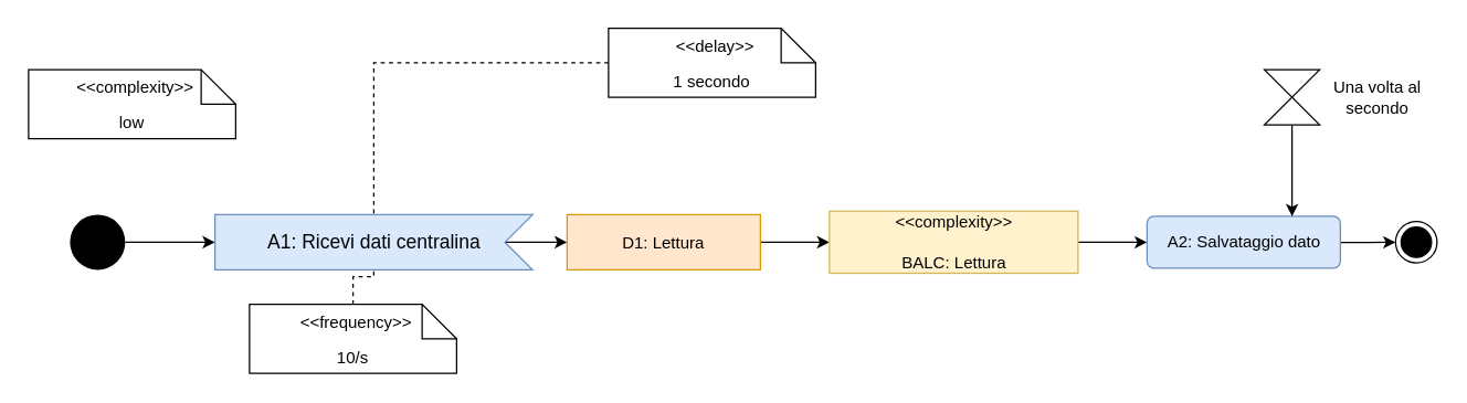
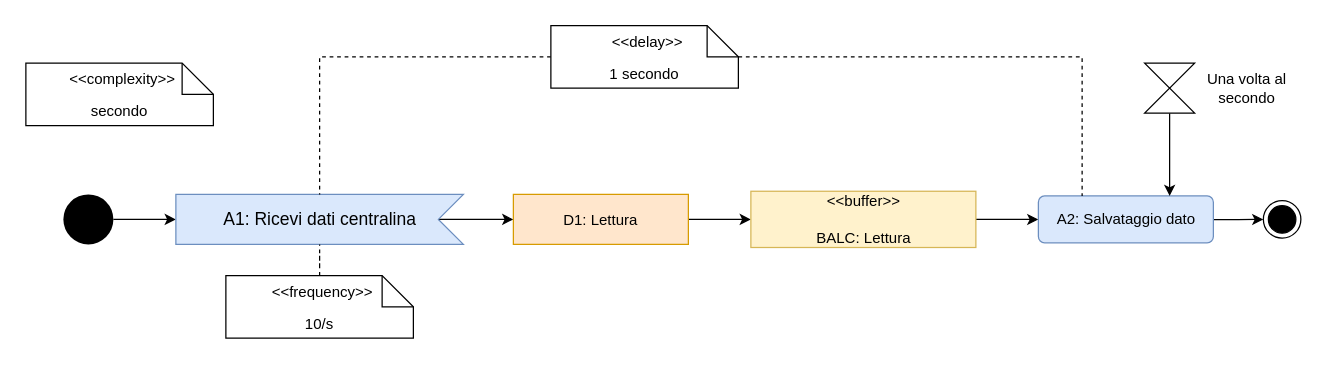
+ <mxCell id="21" style="edgeStyle=orthogonalEdgeStyle;rounded=0;orthogonalLoop=1;jettySize=auto;html=1;entryX=0.25;entryY=0;entryDx=0;entryDy=0;dashed=1;endArrow=none;endFill=0;" edge="1" parent="1" source="23" target="13"><mxGeometry relative="1" as="geometry" /></mxCell>
- <mxCell id="6" value="low" style="shape=note2;boundedLbl=1;whiteSpace=wrap;html=1;size=25;verticalAlign=top;align=center;" vertex="1" parent="1"><mxGeometry x="20" y="50" width="150" height="50" as="geometry" /></mxCell>
+ <mxCell id="6" value="secondo" style="shape=note2;boundedLbl=1;whiteSpace=wrap;html=1;size=25;verticalAlign=top;align=center;" vertex="1" parent="1"><mxGeometry x="20" y="50" width="150" height="50" as="geometry" /></mxCell>
- <mxCell id="5" value="A1: Ricevi dati centralina" style="html=1;shape=mxgraph.infographic.ribbonSimple;notch1=20;notch2=0;align=center;verticalAlign=middle;fontSize=14;fontStyle=0;flipH=1;fillColor=#dae8fc;strokeColor=#6c8ebf;" vertex="1" parent="1"><mxGeometry x="155" y="155" width="230" height="40" as="geometry" /></mxCell>
+ <mxCell id="5" value="A1: Ricevi dati centralina" style="html=1;shape=mxgraph.infographic.ribbonSimple;notch1=20;notch2=0;align=center;verticalAlign=middle;fontSize=14;fontStyle=0;flipH=1;fillColor=#dae8fc;strokeColor=#6c8ebf;" vertex="1" parent="1"><mxGeometry x="140" y="155" width="230" height="40" as="geometry" /></mxCell>
- <mxCell id="11" value="&amp;lt;&amp;lt;complexity&amp;gt;&amp;gt;&lt;br&gt;&lt;br&gt;BALC: Lettura" style="text;html=1;align=center;verticalAlign=middle;dashed=0;fillColor=#fff2cc;strokeColor=#d6b656;" vertex="1" parent="1"><mxGeometry x="600" y="152.5" width="180" height="45" as="geometry" /></mxCell>
+ <mxCell id="11" value="&amp;lt;&amp;lt;buffer&amp;gt;&amp;gt;&lt;br&gt;&lt;br&gt;BALC: Lettura" style="text;html=1;align=center;verticalAlign=middle;dashed=0;fillColor=#fff2cc;strokeColor=#d6b656;" vertex="1" parent="1"><mxGeometry x="600" y="152.5" width="180" height="45" as="geometry" /></mxCell>
